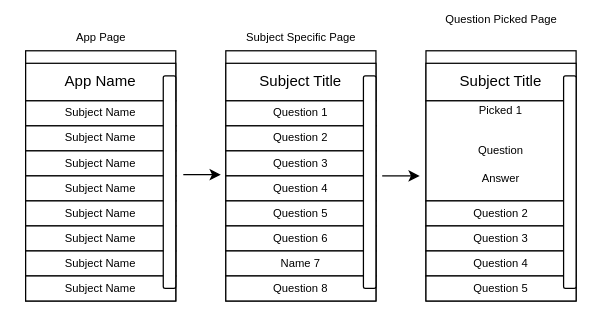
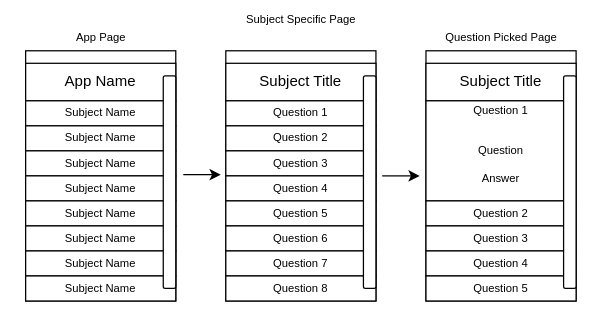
- <mxCell id="27" value="Question Picked Page" style="text;html=1;align=center;verticalAlign=middle;resizable=0;points=[];autosize=1;fontSize=9;" vertex="1" parent="1"><mxGeometry x="350" y="5" width="100" height="20" as="geometry" /></mxCell>
+ <mxCell id="27" value="Question Picked Page" style="text;html=1;align=center;verticalAlign=middle;resizable=0;points=[];autosize=1;fontSize=9;" vertex="1" parent="1"><mxGeometry x="350" y="20" width="100" height="20" as="geometry" /></mxCell>
- <mxCell id="15" value="Subject Specific Page" style="text;html=1;align=center;verticalAlign=middle;resizable=0;points=[];autosize=1;fontSize=9;" vertex="1" parent="1"><mxGeometry x="190" y="20" width="100" height="20" as="geometry" /></mxCell>
+ <mxCell id="15" value="Subject Specific Page" style="text;html=1;align=center;verticalAlign=middle;resizable=0;points=[];autosize=1;fontSize=9;" vertex="1" parent="1"><mxGeometry x="190" y="5" width="100" height="20" as="geometry" /></mxCell>
- <mxCell id="29" value="&lt;font style=&quot;font-size: 9px&quot;&gt;Picked 1&lt;br&gt;&lt;br&gt;&lt;br&gt;Question&lt;br&gt;&lt;br&gt;Answer&lt;br&gt;&lt;br&gt;&lt;/font&gt;" style="rounded=0;whiteSpace=wrap;html=1;fontSize=9;" vertex="1" parent="1"><mxGeometry x="340" y="80" width="120" height="80" as="geometry" /></mxCell>
+ <mxCell id="29" value="&lt;font style=&quot;font-size: 9px&quot;&gt;Question 1&lt;br&gt;&lt;br&gt;&lt;br&gt;Question&lt;br&gt;&lt;br&gt;Answer&lt;br&gt;&lt;br&gt;&lt;/font&gt;" style="rounded=0;whiteSpace=wrap;html=1;fontSize=9;" vertex="1" parent="1"><mxGeometry x="340" y="80" width="120" height="80" as="geometry" /></mxCell>
- <mxCell id="23" value="Name 7" style="rounded=0;whiteSpace=wrap;html=1;fontSize=9;" vertex="1" parent="1"><mxGeometry x="180" y="200" width="120" height="20" as="geometry" /></mxCell>
+ <mxCell id="23" value="Question 7" style="rounded=0;whiteSpace=wrap;html=1;fontSize=9;" vertex="1" parent="1"><mxGeometry x="180" y="200" width="120" height="20" as="geometry" /></mxCell>
